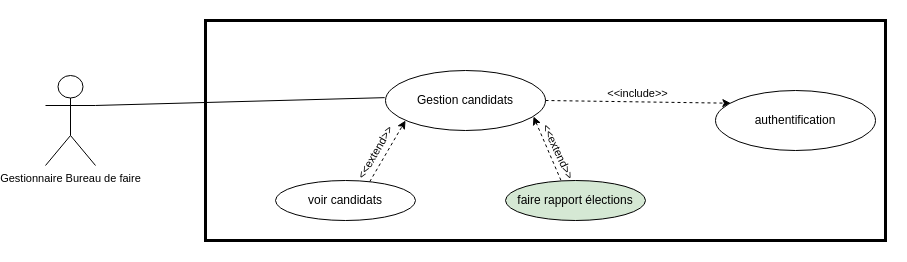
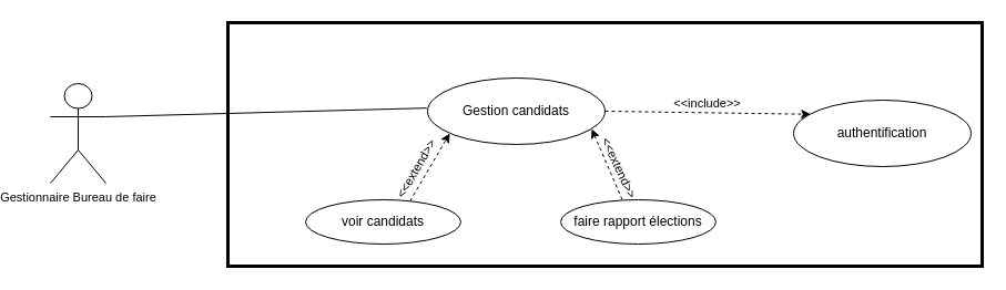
- <mxCell id="19" value="faire rapport élections" style="ellipse;whiteSpace=wrap;html=1;fillColor=#d5e8d4;" vertex="1" parent="1"><mxGeometry x="480" y="180" width="140" height="40" as="geometry" /></mxCell>
+ <mxCell id="19" value="faire rapport élections" style="ellipse;whiteSpace=wrap;html=1;" vertex="1" parent="1"><mxGeometry x="480" y="180" width="140" height="40" as="geometry" /></mxCell>
